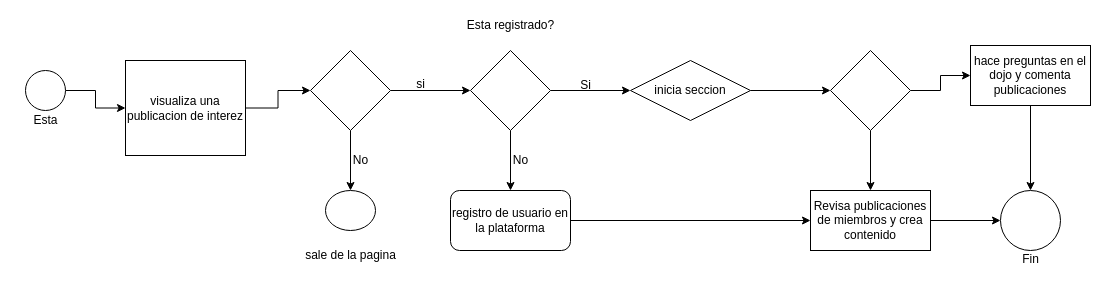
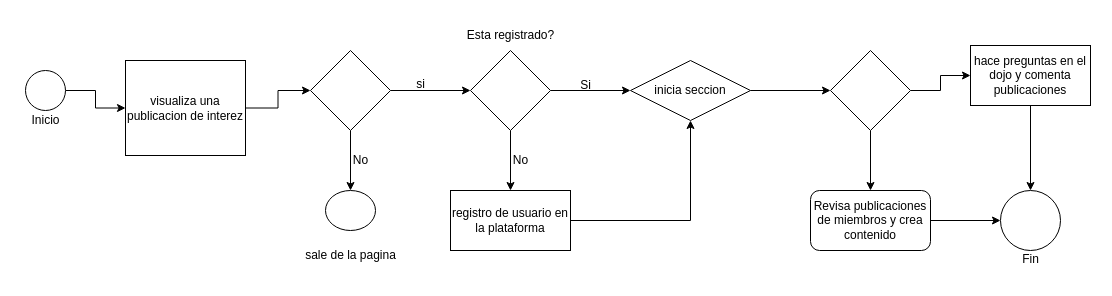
- <mxCell id="19" value="Esta registrado?" style="text;html=1;align=center;verticalAlign=middle;resizable=0;points=[];autosize=1;strokeColor=none;fillColor=none;" vertex="1" parent="1"><mxGeometry x="455" y="10" width="110" height="30" as="geometry" /></mxCell>
+ <mxCell id="19" value="Esta registrado?" style="text;html=1;align=center;verticalAlign=middle;resizable=0;points=[];autosize=1;strokeColor=none;fillColor=none;" vertex="1" parent="1"><mxGeometry x="455" y="20" width="110" height="30" as="geometry" /></mxCell>
- <mxCell id="6" value="Esta" style="text;html=1;align=center;verticalAlign=middle;resizable=0;points=[];autosize=1;strokeColor=none;fillColor=none;" vertex="1" parent="1"><mxGeometry x="20" y="105" width="50" height="30" as="geometry" /></mxCell>
+ <mxCell id="6" value="Inicio" style="text;html=1;align=center;verticalAlign=middle;resizable=0;points=[];autosize=1;strokeColor=none;fillColor=none;" vertex="1" parent="1"><mxGeometry x="20" y="105" width="50" height="30" as="geometry" /></mxCell>
- <mxCell id="11" value="registro de usuario en la plataforma" style="whiteSpace=wrap;html=1;rounded=1;" vertex="1" parent="1"><mxGeometry x="450" y="190" width="120" height="60" as="geometry" /></mxCell>
+ <mxCell id="11" value="registro de usuario en la plataforma" style="whiteSpace=wrap;html=1;rounded=0;" vertex="1" parent="1"><mxGeometry x="450" y="190" width="120" height="60" as="geometry" /></mxCell>
- <mxCell id="10" style="edgeStyle=orthogonalEdgeStyle;rounded=0;orthogonalLoop=1;jettySize=auto;html=1;" edge="1" parent="1" source="11" target="25"><mxGeometry relative="1" as="geometry" /></mxCell>
+ <mxCell id="10" style="edgeStyle=orthogonalEdgeStyle;rounded=0;orthogonalLoop=1;jettySize=auto;html=1;entryX=0.5;entryY=1;entryDx=0;entryDy=0;" edge="1" parent="1" source="11" target="22"><mxGeometry relative="1" as="geometry" /></mxCell>
- <mxCell id="25" value="Revisa publicaciones de miembros y crea contenido" style="whiteSpace=wrap;html=1;" vertex="1" parent="1"><mxGeometry x="810" y="190" width="120" height="60" as="geometry" /></mxCell>
+ <mxCell id="25" value="Revisa publicaciones de miembros y crea contenido" style="whiteSpace=wrap;html=1;rounded=1;" vertex="1" parent="1"><mxGeometry x="810" y="190" width="120" height="60" as="geometry" /></mxCell>
